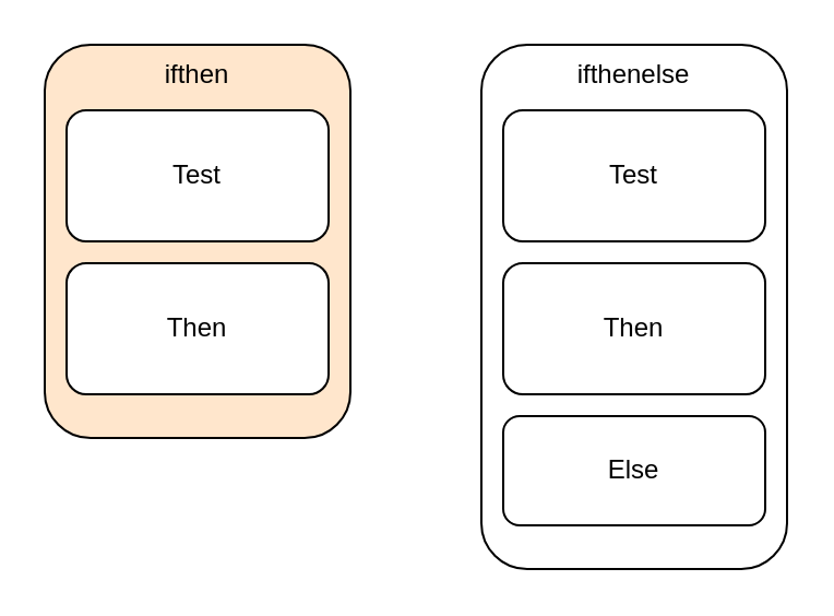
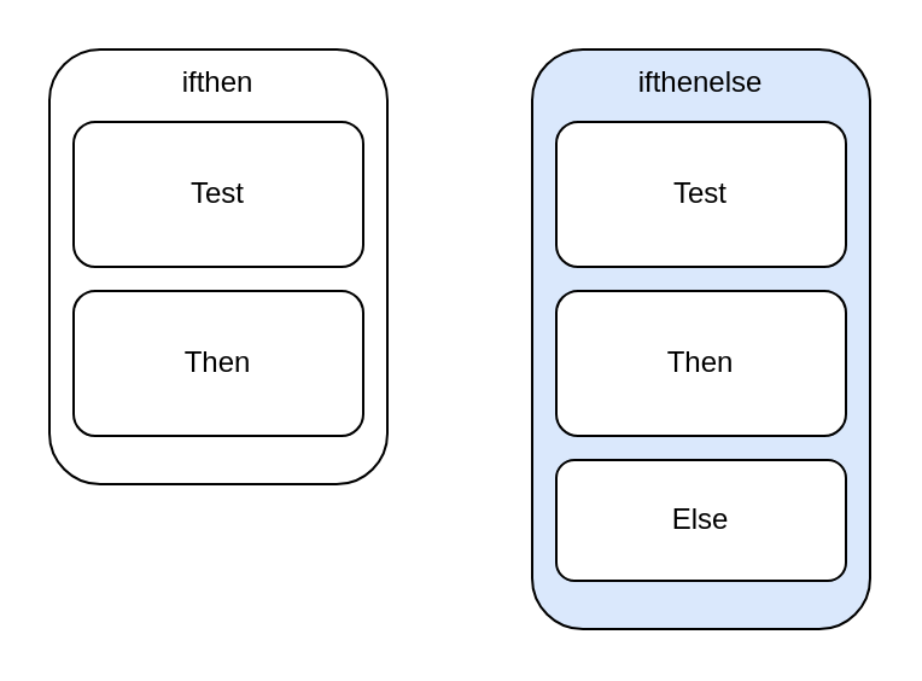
- <mxCell id="2" value="ifthen" style="rounded=1;whiteSpace=wrap;html=1;verticalAlign=top;fillColor=#ffe6cc;" vertex="1" parent="1"><mxGeometry x="20" y="20" width="140" height="180" as="geometry" /></mxCell>
+ <mxCell id="2" value="ifthen" style="rounded=1;whiteSpace=wrap;html=1;verticalAlign=top;" vertex="1" parent="1"><mxGeometry x="20" y="20" width="140" height="180" as="geometry" /></mxCell>
- <mxCell id="5" value="ifthenelse" style="rounded=1;whiteSpace=wrap;html=1;verticalAlign=top;" vertex="1" parent="1"><mxGeometry x="220" y="20" width="140" height="240" as="geometry" /></mxCell>
+ <mxCell id="5" value="ifthenelse" style="rounded=1;whiteSpace=wrap;html=1;verticalAlign=top;fillColor=#dae8fc;" vertex="1" parent="1"><mxGeometry x="220" y="20" width="140" height="240" as="geometry" /></mxCell>
